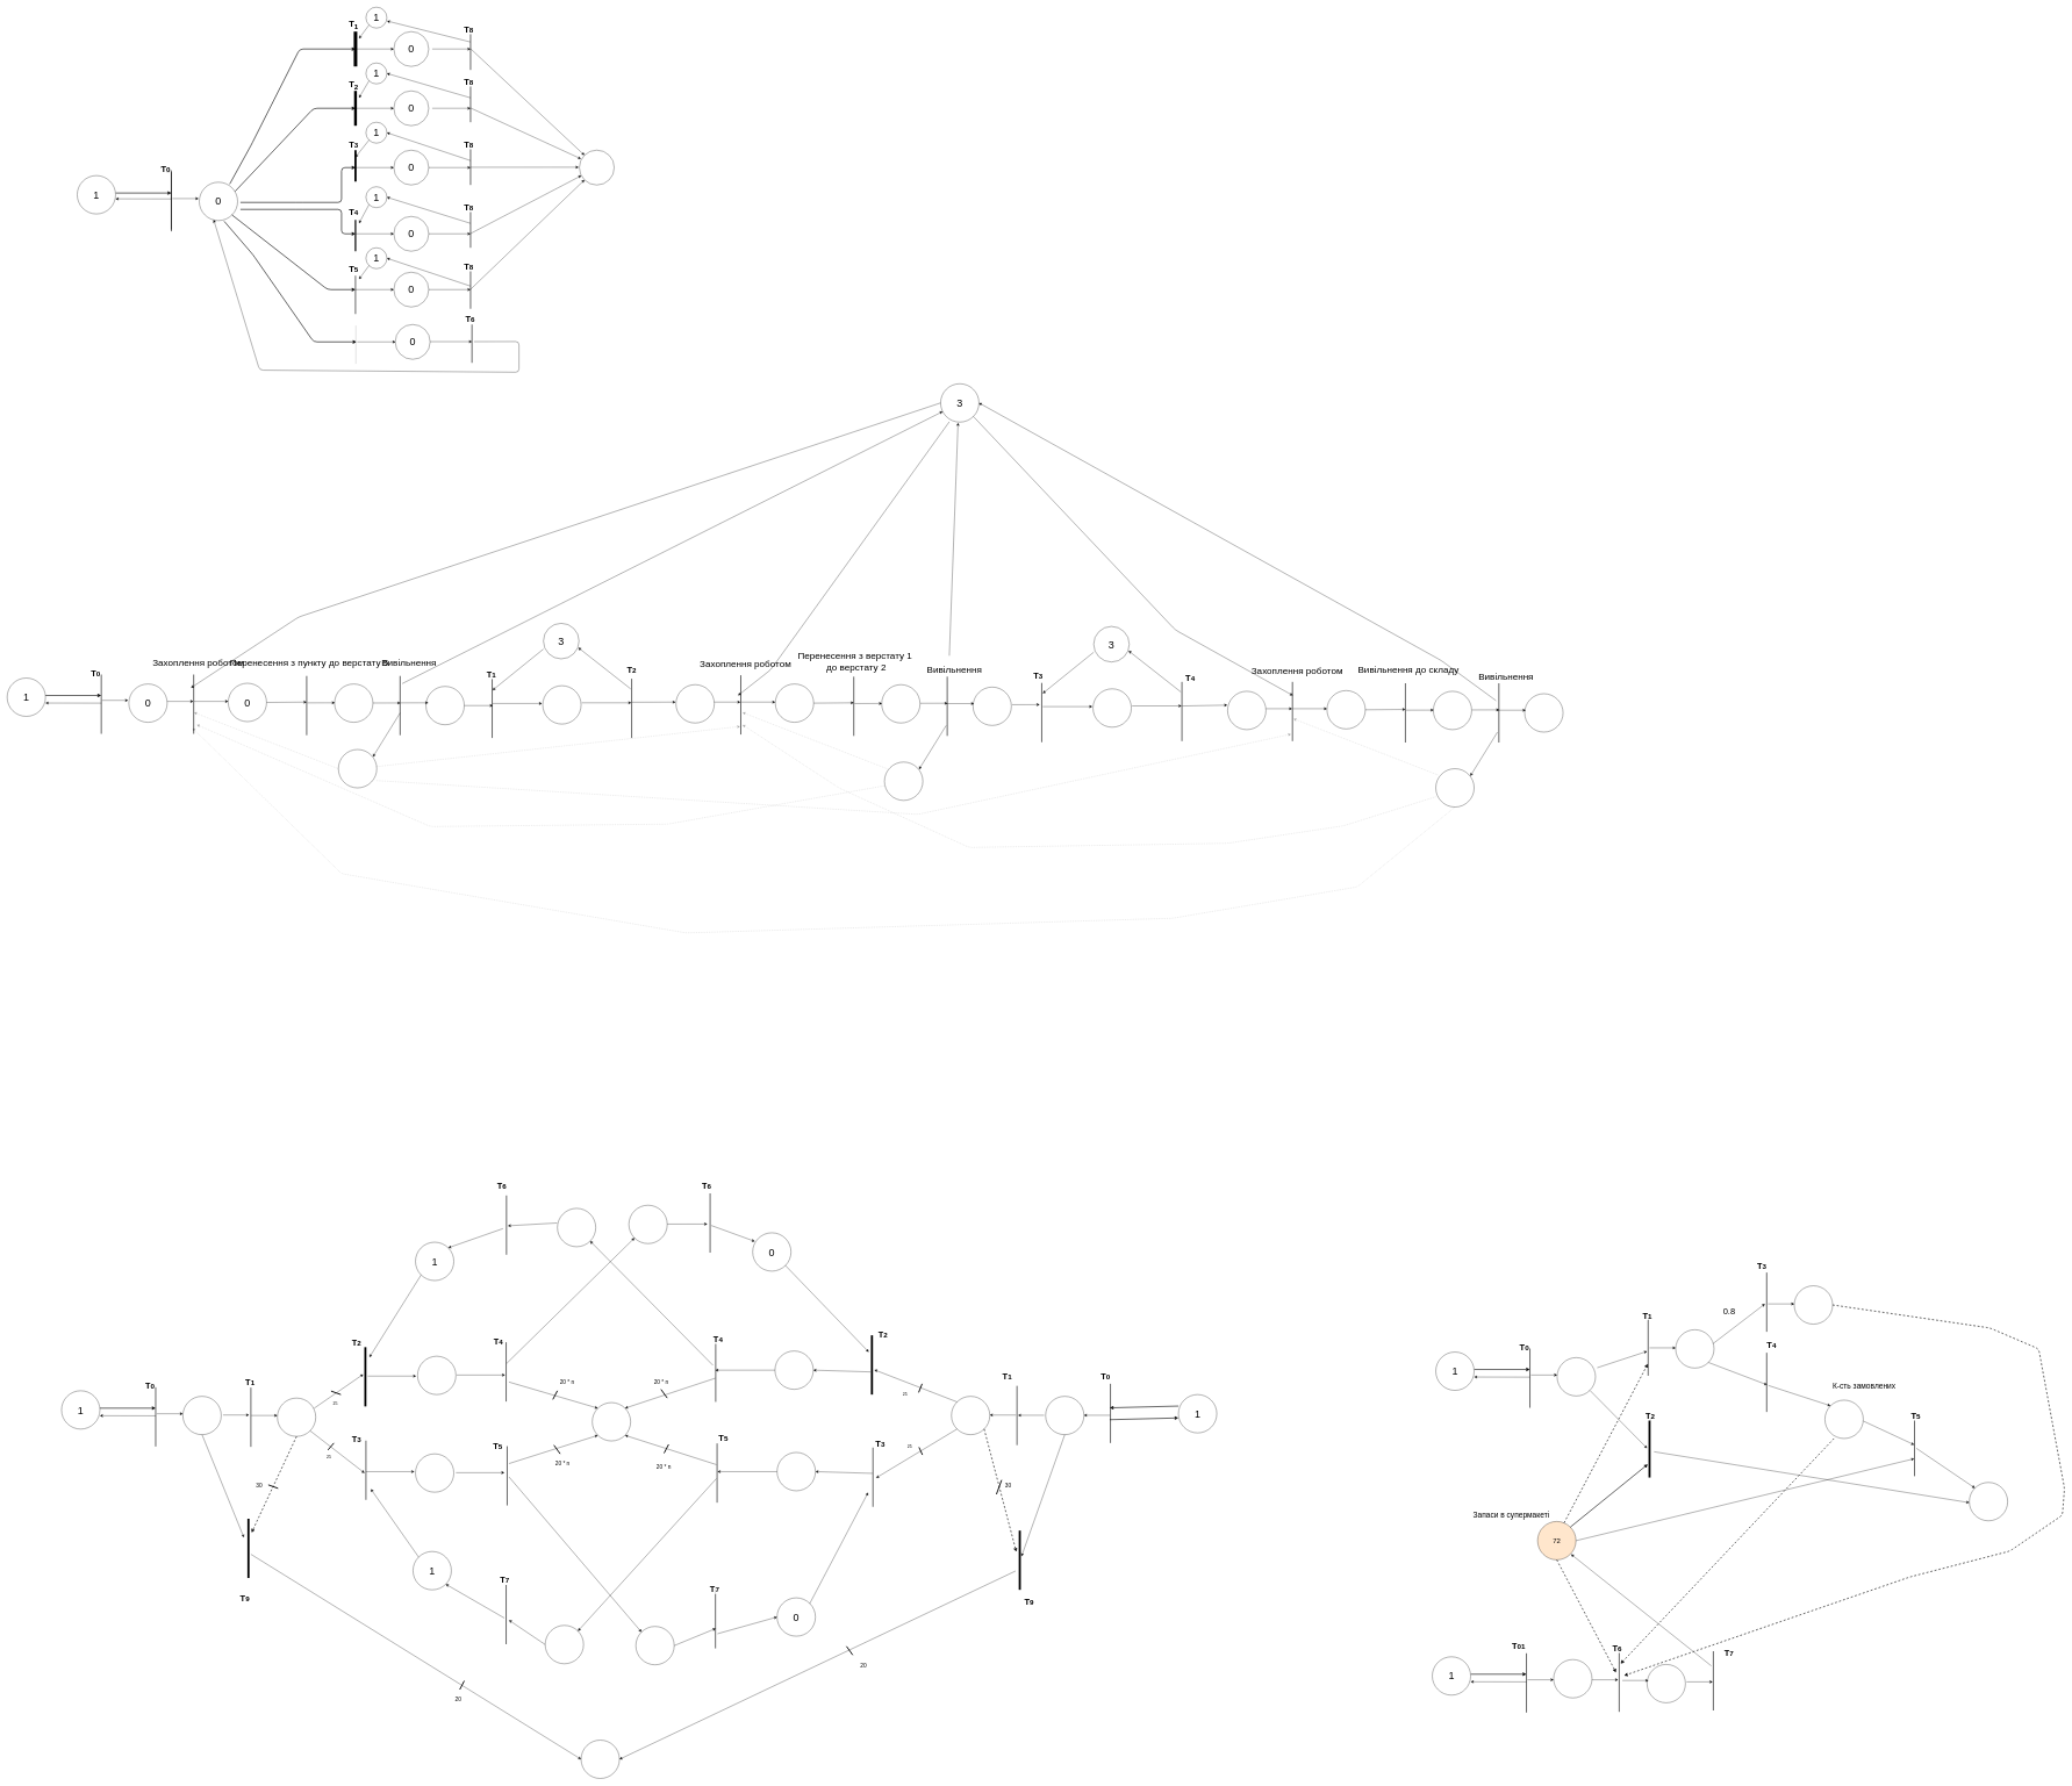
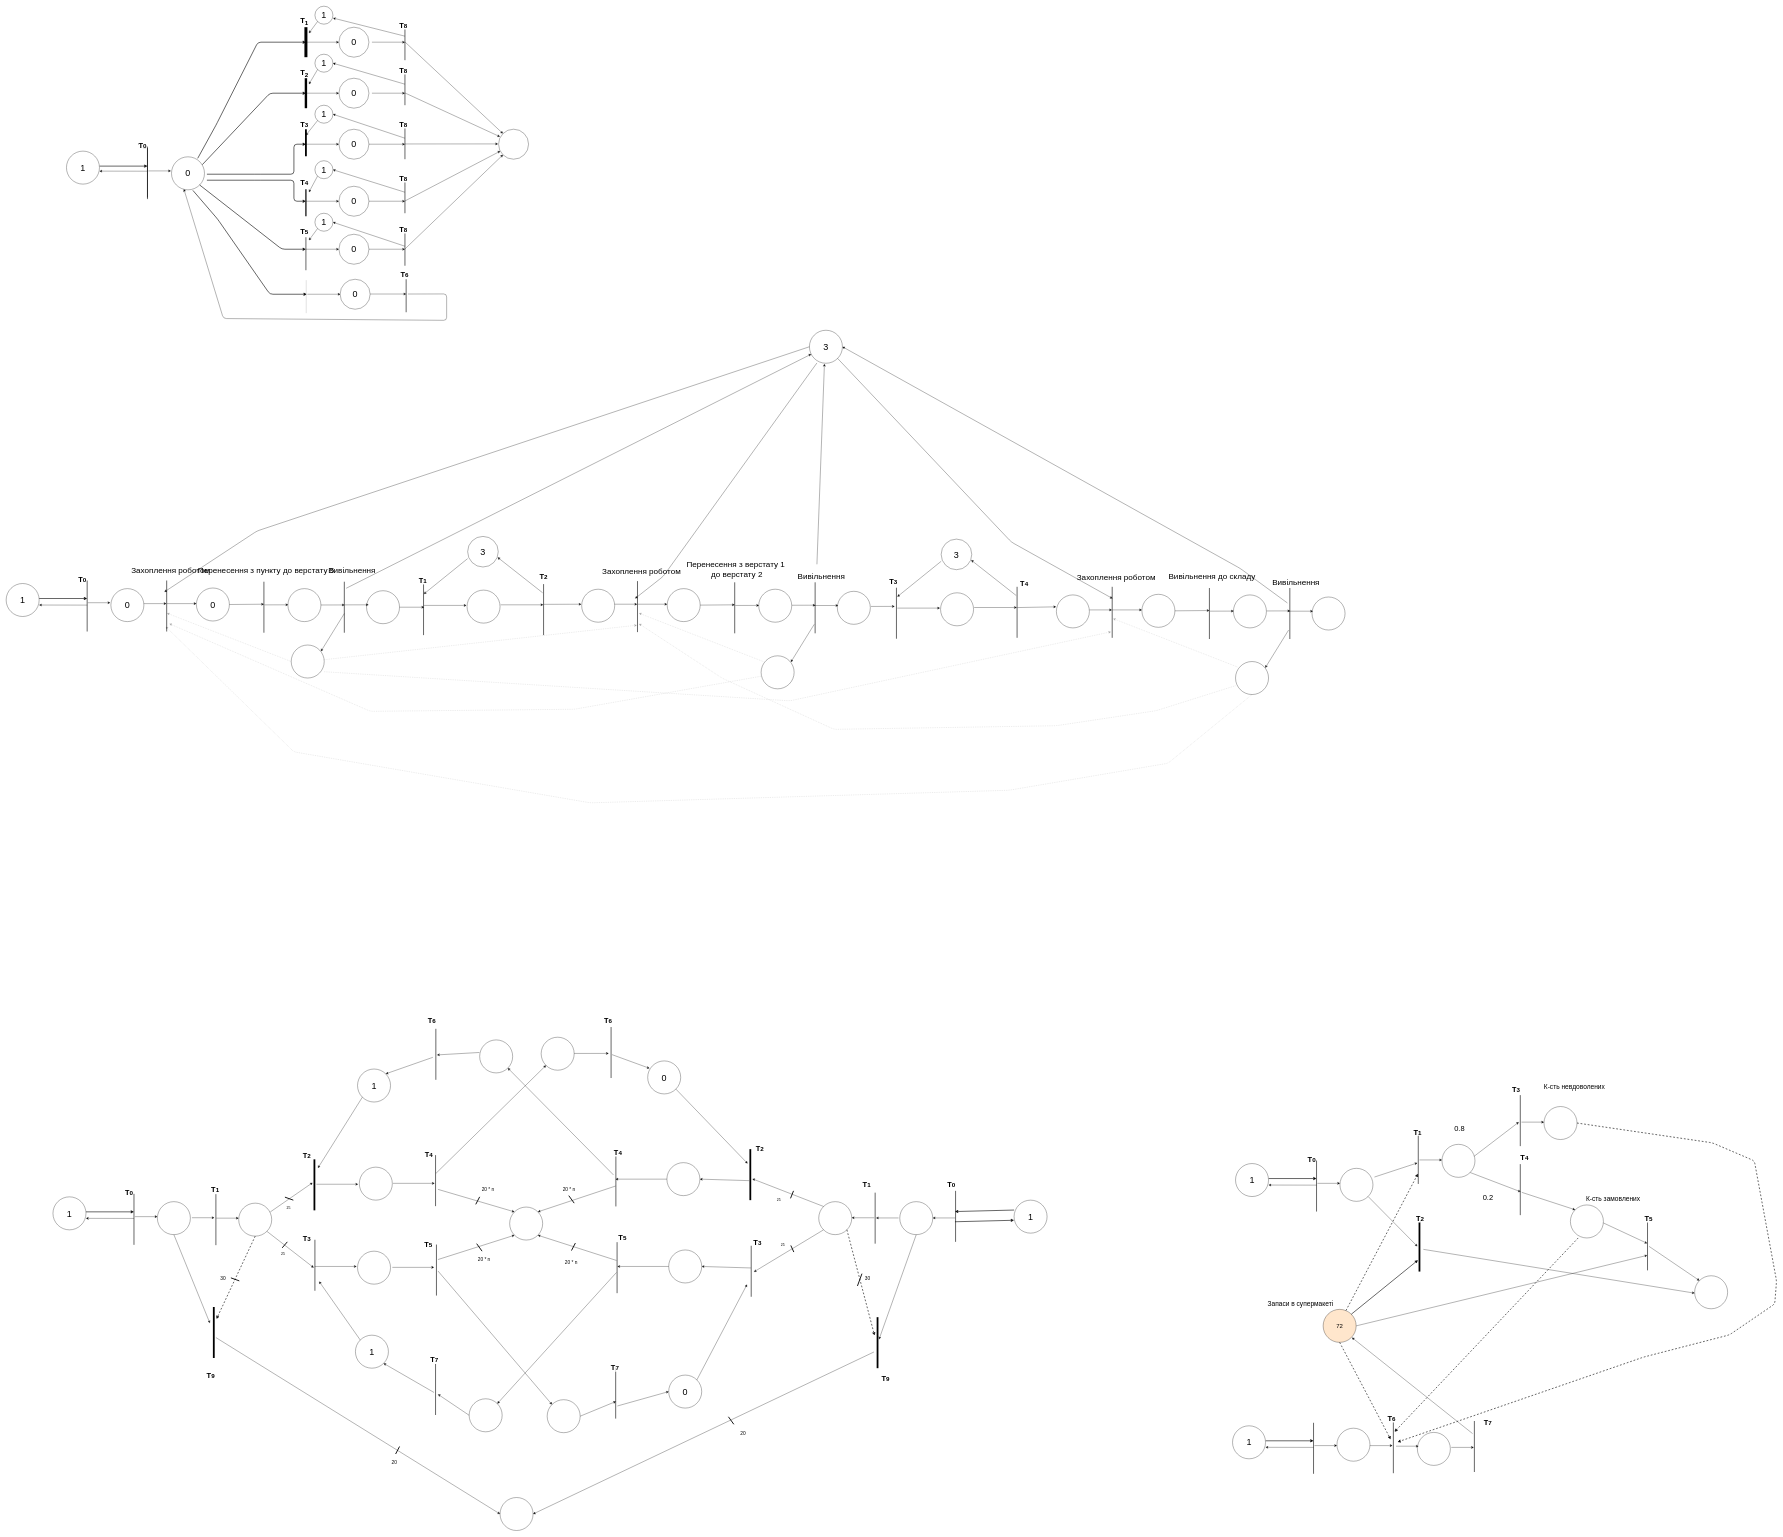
+ <mxCell id="294" value="&lt;span style=&quot;font-size: 22px&quot;&gt;К-сть невдоволених&lt;/span&gt;" style="text;html=1;align=center;verticalAlign=middle;resizable=0;points=[];autosize=1;" parent="1" vertex="1"><mxGeometry x="5139" y="3612" width="213" height="21" as="geometry" /></mxCell>
- <mxCell id="288" value="&lt;font style=&quot;font-size: 25px&quot;&gt;0.8&lt;/font&gt;" style="text;html=1;align=center;verticalAlign=middle;resizable=0;points=[];autosize=1;" parent="1" vertex="1"><mxGeometry x="4935" y="3748" width="45" height="23" as="geometry" /></mxCell>
+ <mxCell id="288" value="&lt;font style=&quot;font-size: 25px&quot;&gt;0.8&lt;/font&gt;" style="text;html=1;align=center;verticalAlign=middle;resizable=0;points=[];autosize=1;" parent="1" vertex="1"><mxGeometry x="4840" y="3748" width="45" height="23" as="geometry" /></mxCell>
- <mxCell id="284" value="&lt;span style=&quot;font-size: 22px&quot;&gt;К-сть замовлених&lt;/span&gt;" style="text;html=1;align=center;verticalAlign=middle;resizable=0;points=[];autosize=1;" parent="1" vertex="1"><mxGeometry x="5250" y="3966" width="190" height="21" as="geometry" /></mxCell>
+ <mxCell id="284" value="&lt;span style=&quot;font-size: 22px&quot;&gt;К-сть замовлених&lt;/span&gt;" style="text;html=1;align=center;verticalAlign=middle;resizable=0;points=[];autosize=1;" parent="1" vertex="1"><mxGeometry x="5280" y="3986" width="190" height="21" as="geometry" /></mxCell>
+ <mxCell id="289" value="&lt;font style=&quot;font-size: 25px&quot;&gt;0.2&lt;/font&gt;" style="text;html=1;align=center;verticalAlign=middle;resizable=0;points=[];autosize=1;" parent="1" vertex="1"><mxGeometry x="4935" y="3976" width="45" height="23" as="geometry" /></mxCell>
- <mxCell id="286" value="&lt;br&gt;&lt;br&gt;&lt;b style=&quot;color: rgb(0 , 0 , 0) ; font-family: &amp;#34;helvetica&amp;#34; ; font-style: normal ; letter-spacing: normal ; text-align: center ; text-indent: 0px ; text-transform: none ; word-spacing: 0px ; background-color: rgb(255 , 255 , 255) ; font-size: 25px&quot;&gt;Т&lt;/b&gt;&lt;b style=&quot;color: rgb(0 , 0 , 0) ; font-family: &amp;#34;helvetica&amp;#34; ; font-style: normal ; letter-spacing: normal ; text-align: center ; text-indent: 0px ; text-transform: none ; word-spacing: 0px ; background-color: rgb(255 , 255 , 255) ; font-size: 20.833px&quot;&gt;01&lt;/b&gt;" style="text;html=1;strokeColor=none;fillColor=none;align=center;verticalAlign=middle;whiteSpace=wrap;rounded=0;" parent="1" vertex="1"><mxGeometry x="4320" y="4696" width="70" height="20" as="geometry" /></mxCell>
